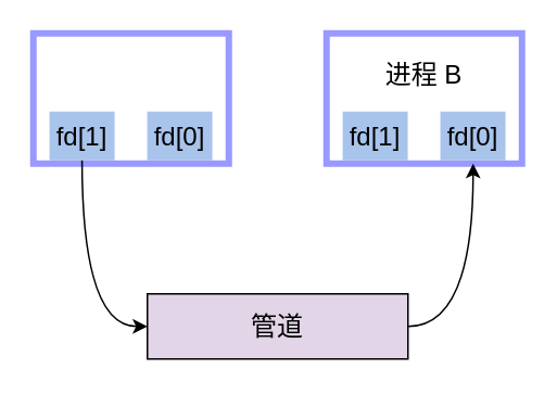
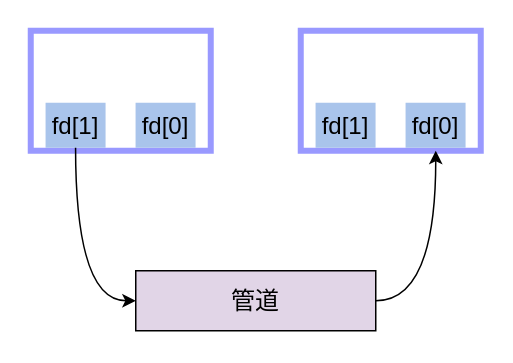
- <mxCell id="4" value="进程 B" style="text;html=1;strokeColor=none;fillColor=none;align=center;verticalAlign=middle;whiteSpace=wrap;rounded=0;fontSize=16;" vertex="1" parent="2"><mxGeometry x="29.88" y="10" width="60" height="30" as="geometry" /></mxCell>
